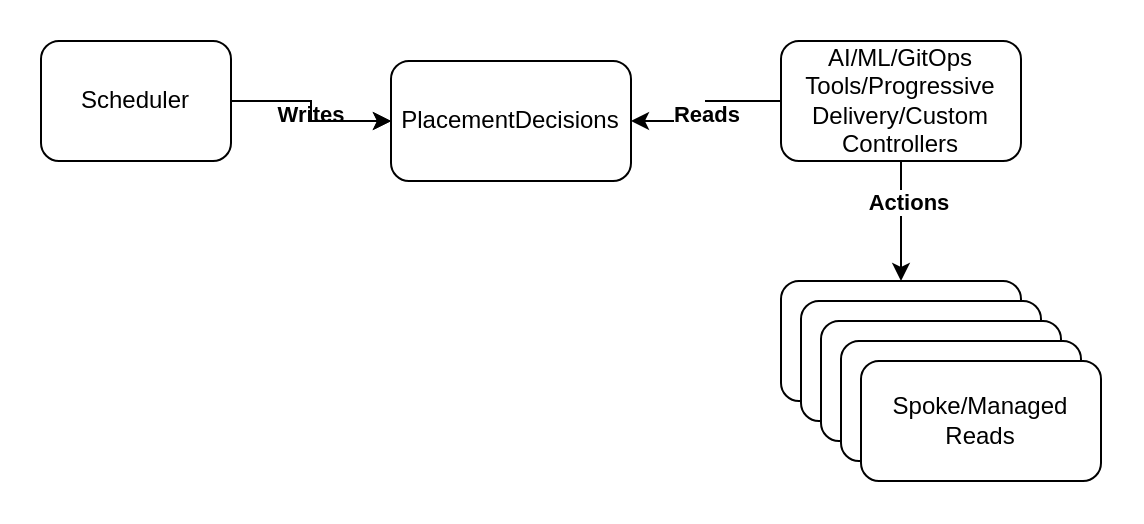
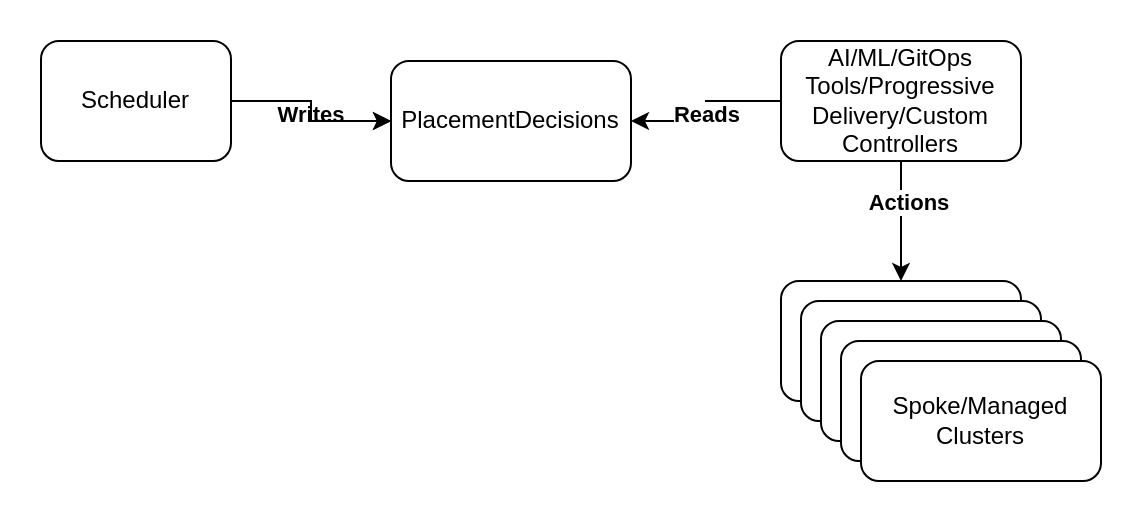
- <mxCell id="16" value="Spoke/Managed Reads" style="rounded=1;whiteSpace=wrap;html=1;" vertex="1" parent="1"><mxGeometry x="430" y="180" width="120" height="60" as="geometry" /></mxCell>
+ <mxCell id="16" value="Spoke/Managed Clusters" style="rounded=1;whiteSpace=wrap;html=1;" vertex="1" parent="1"><mxGeometry x="430" y="180" width="120" height="60" as="geometry" /></mxCell>
